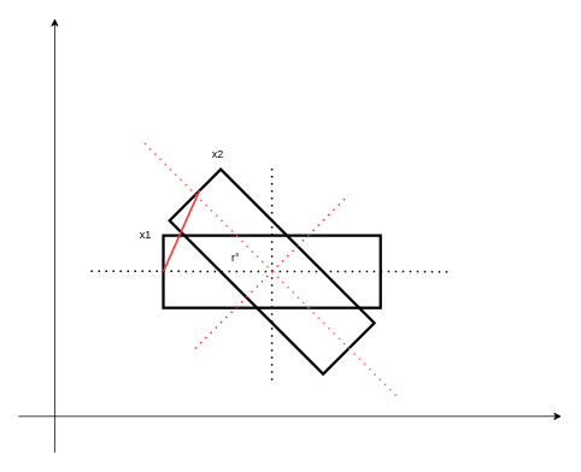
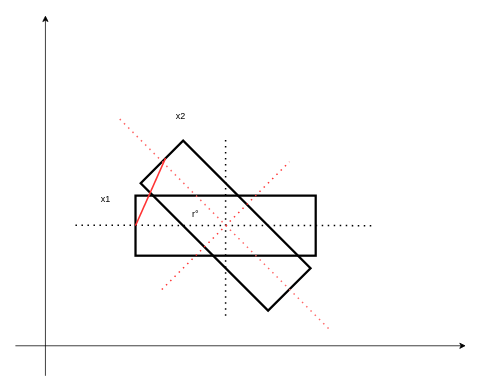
- <mxCell id="14" value="x2" style="text;html=1;align=center;verticalAlign=middle;resizable=0;points=[];autosize=1;strokeColor=none;fillColor=none;" vertex="1" parent="1"><mxGeometry x="225" y="160" width="30" height="20" as="geometry" /></mxCell>
+ <mxCell id="14" value="x2" style="text;html=1;align=center;verticalAlign=middle;resizable=0;points=[];autosize=1;strokeColor=none;fillColor=none;" vertex="1" parent="1"><mxGeometry x="225" y="145" width="30" height="20" as="geometry" /></mxCell>
- <mxCell id="13" value="x1" style="text;html=1;align=center;verticalAlign=middle;resizable=0;points=[];autosize=1;strokeColor=none;fillColor=none;" vertex="1" parent="1"><mxGeometry x="145" y="250" width="30" height="20" as="geometry" /></mxCell>
+ <mxCell id="13" value="x1" style="text;html=1;align=center;verticalAlign=middle;resizable=0;points=[];autosize=1;strokeColor=none;fillColor=none;" vertex="1" parent="1"><mxGeometry x="125" y="255" width="30" height="20" as="geometry" /></mxCell>
